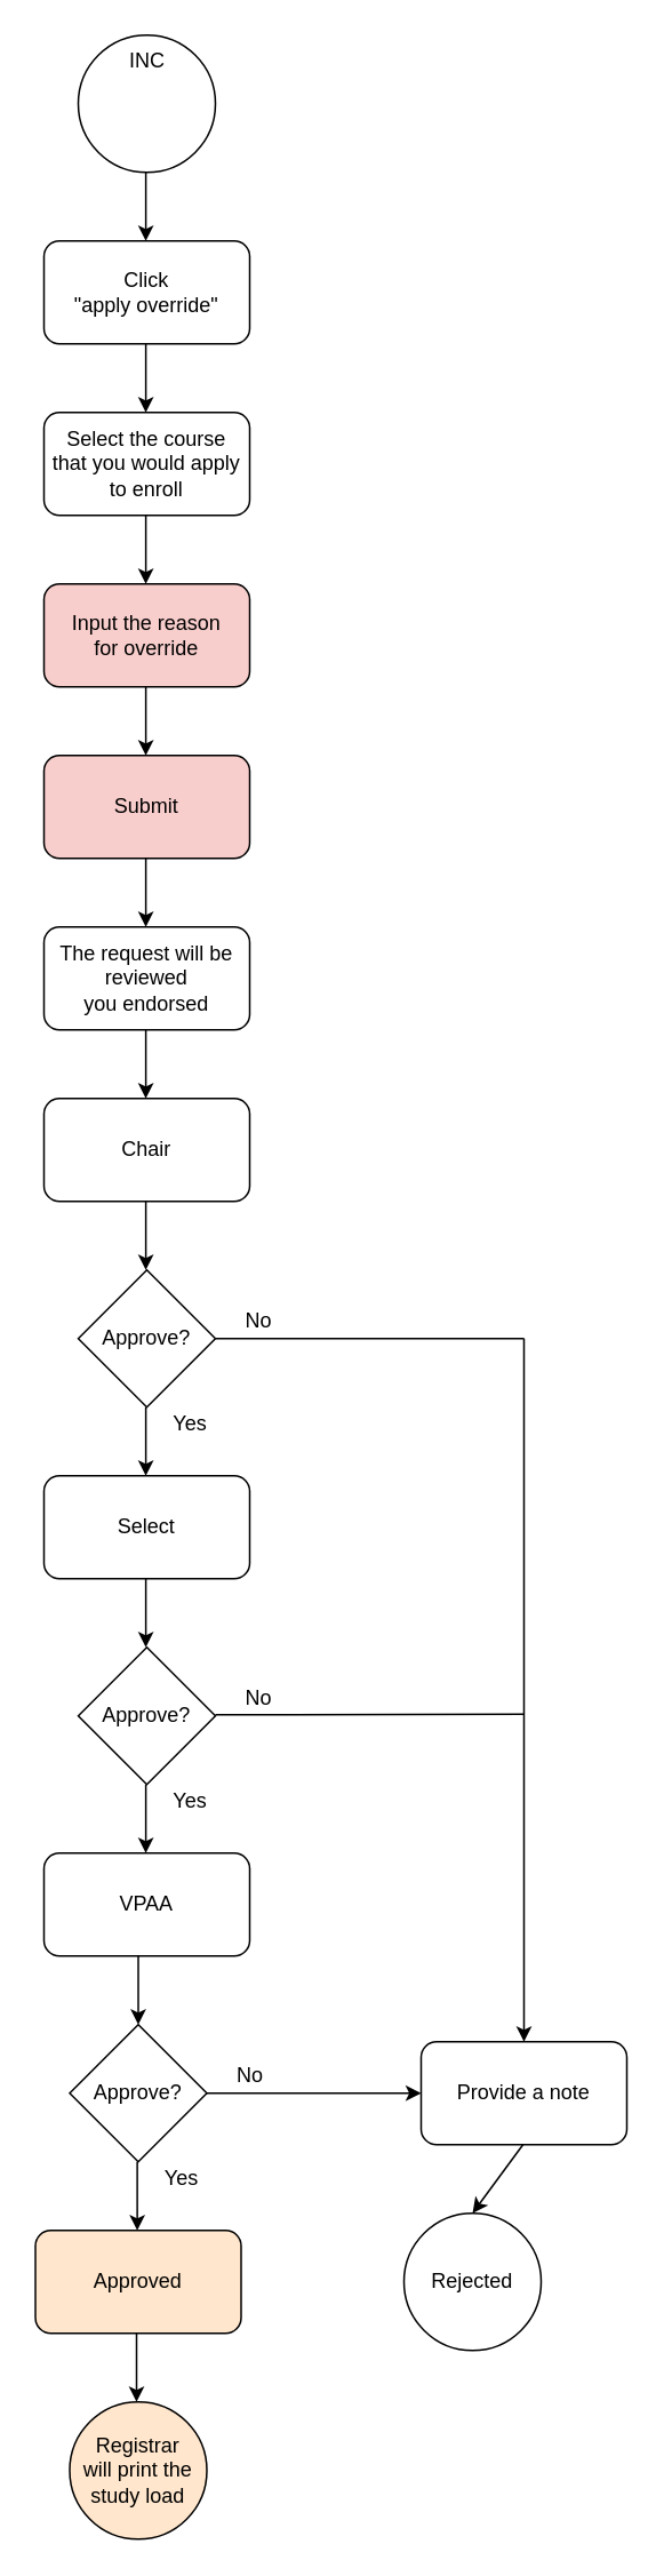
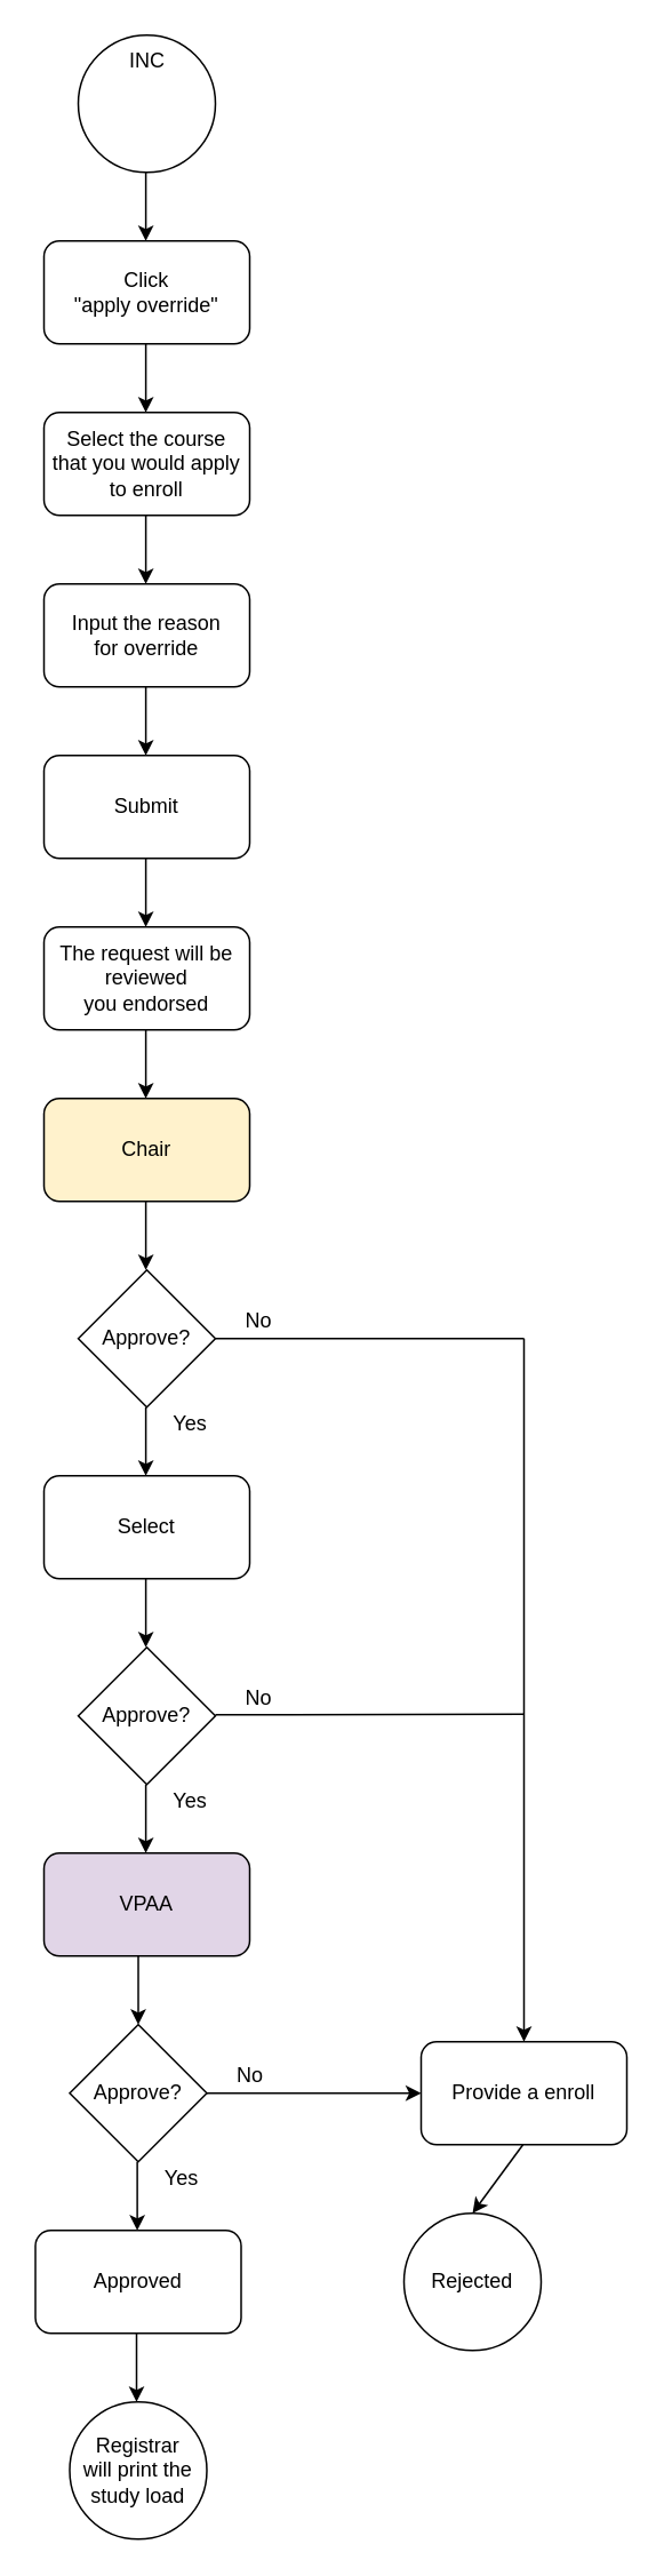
- <mxCell id="13" value="Input the reason&lt;br&gt;for override" style="rounded=1;whiteSpace=wrap;html=1;fillColor=#f8cecc;" parent="1" vertex="1"><mxGeometry x="25" y="340" width="120" height="60" as="geometry" /></mxCell>
+ <mxCell id="13" value="Input the reason&lt;br&gt;for override" style="rounded=1;whiteSpace=wrap;html=1;" parent="1" vertex="1"><mxGeometry x="25" y="340" width="120" height="60" as="geometry" /></mxCell>
- <mxCell id="3" value="Submit" style="rounded=1;whiteSpace=wrap;html=1;fillColor=#f8cecc;" parent="1" vertex="1"><mxGeometry x="25" y="440" width="120" height="60" as="geometry" /></mxCell>
+ <mxCell id="3" value="Submit" style="rounded=1;whiteSpace=wrap;html=1;" parent="1" vertex="1"><mxGeometry x="25" y="440" width="120" height="60" as="geometry" /></mxCell>
- <mxCell id="19" value="Chair" style="rounded=1;whiteSpace=wrap;html=1;" parent="1" vertex="1"><mxGeometry x="25" y="640" width="120" height="60" as="geometry" /></mxCell>
+ <mxCell id="19" value="Chair" style="rounded=1;whiteSpace=wrap;html=1;fillColor=#fff2cc;" parent="1" vertex="1"><mxGeometry x="25" y="640" width="120" height="60" as="geometry" /></mxCell>
- <mxCell id="17" value="VPAA" style="rounded=1;whiteSpace=wrap;html=1;" parent="1" vertex="1"><mxGeometry x="25" y="1080" width="120" height="60" as="geometry" /></mxCell>
+ <mxCell id="17" value="VPAA" style="rounded=1;whiteSpace=wrap;html=1;fillColor=#e1d5e7;" parent="1" vertex="1"><mxGeometry x="25" y="1080" width="120" height="60" as="geometry" /></mxCell>
- <mxCell id="30" value="Provide a note" style="rounded=1;whiteSpace=wrap;html=1;" parent="1" vertex="1"><mxGeometry x="245" y="1190" width="120" height="60" as="geometry" /></mxCell>
+ <mxCell id="30" value="Provide a enroll" style="rounded=1;whiteSpace=wrap;html=1;" parent="1" vertex="1"><mxGeometry x="245" y="1190" width="120" height="60" as="geometry" /></mxCell>
- <mxCell id="40" value="Approved" style="rounded=1;whiteSpace=wrap;html=1;fillColor=#ffe6cc;" parent="1" vertex="1"><mxGeometry x="20" y="1300" width="120" height="60" as="geometry" /></mxCell>
+ <mxCell id="40" value="Approved" style="rounded=1;whiteSpace=wrap;html=1;" parent="1" vertex="1"><mxGeometry x="20" y="1300" width="120" height="60" as="geometry" /></mxCell>
- <mxCell id="4" value="Registrar&lt;br&gt;will print the study load" style="ellipse;whiteSpace=wrap;html=1;aspect=fixed;fillColor=#ffe6cc;" parent="1" vertex="1"><mxGeometry x="40" y="1400" width="80" height="80" as="geometry" /></mxCell>
+ <mxCell id="4" value="Registrar&lt;br&gt;will print the study load" style="ellipse;whiteSpace=wrap;html=1;aspect=fixed;" parent="1" vertex="1"><mxGeometry x="40" y="1400" width="80" height="80" as="geometry" /></mxCell>
